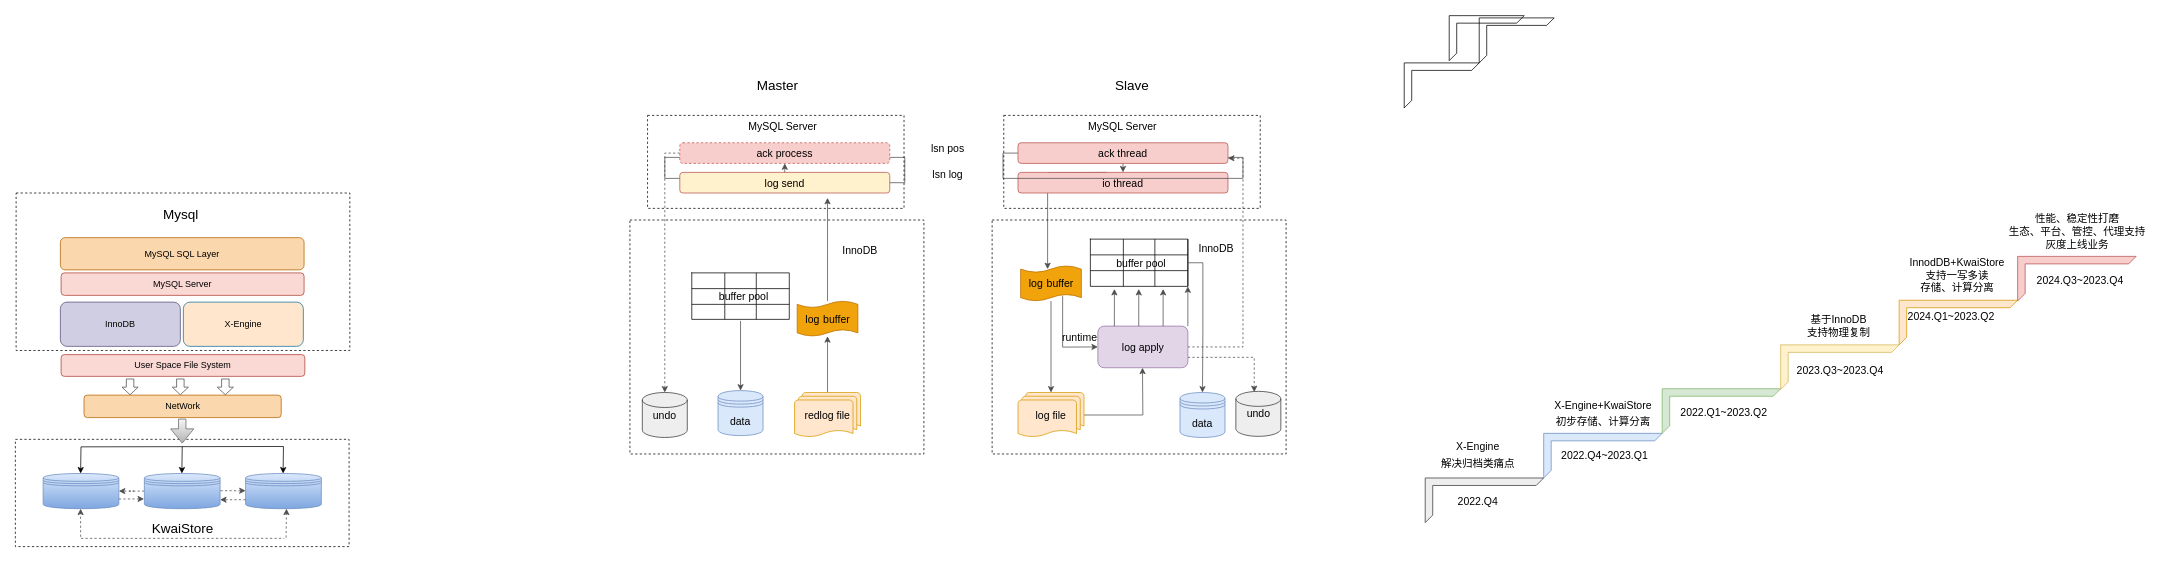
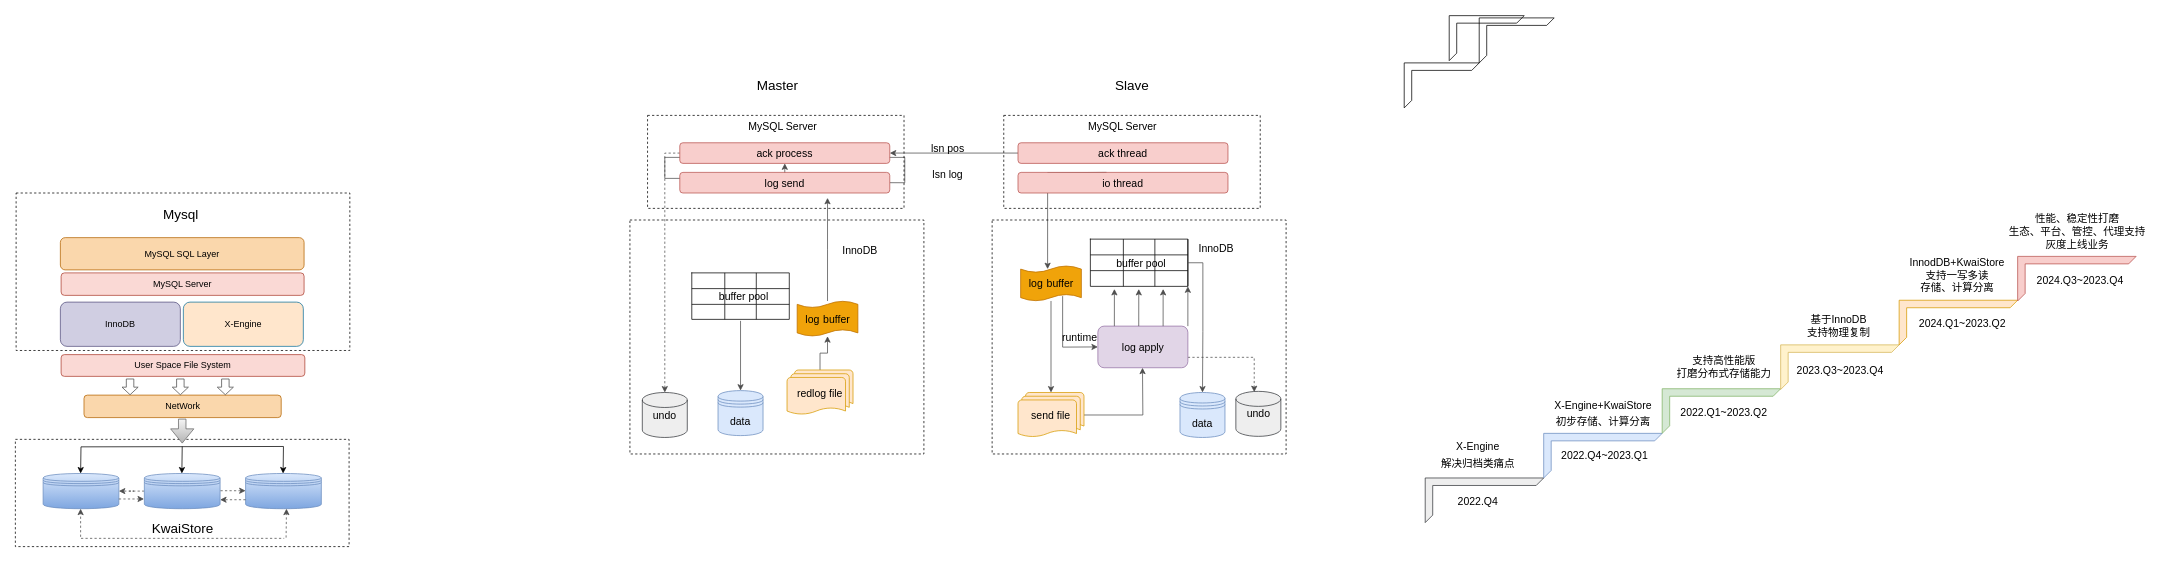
- <mxCell id="65" value="&lt;font style=&quot;font-size: 14px;&quot;&gt;ack process&lt;/font&gt;" style="rounded=1;whiteSpace=wrap;html=1;strokeWidth=1;fontSize=18;fillColor=#f8cecc;strokeColor=#b85450;dashed=1;" parent="1" vertex="1"><mxGeometry x="906" y="189.5" width="280" height="27.5" as="geometry" /></mxCell>
+ <mxCell id="65" value="&lt;font style=&quot;font-size: 14px;&quot;&gt;ack process&lt;/font&gt;" style="rounded=1;whiteSpace=wrap;html=1;strokeWidth=1;fontSize=18;fillColor=#f8cecc;strokeColor=#b85450;" parent="1" vertex="1"><mxGeometry x="906" y="189.5" width="280" height="27.5" as="geometry" /></mxCell>
- <mxCell id="60" style="edgeStyle=orthogonalEdgeStyle;rounded=0;orthogonalLoop=1;jettySize=auto;html=1;exitX=0;exitY=0.5;exitDx=0;exitDy=0;strokeColor=#4D4D4D;fontSize=14;" parent="1" source="61" target="59" edge="1"><mxGeometry relative="1" as="geometry" /></mxCell>
+ <mxCell id="60" style="edgeStyle=orthogonalEdgeStyle;rounded=0;orthogonalLoop=1;jettySize=auto;html=1;exitX=0;exitY=0.5;exitDx=0;exitDy=0;entryX=1;entryY=0.5;entryDx=0;entryDy=0;strokeColor=#4D4D4D;fontSize=14;" parent="1" source="61" target="65" edge="1"><mxGeometry relative="1" as="geometry" /></mxCell>
- <mxCell id="63" value="&lt;font style=&quot;font-size: 14px;&quot;&gt;log send&lt;/font&gt;" style="rounded=1;whiteSpace=wrap;html=1;strokeWidth=1;fontSize=18;fillColor=#fff2cc;strokeColor=#b85450;" parent="1" vertex="1"><mxGeometry x="906" y="229" width="280" height="27.5" as="geometry" /></mxCell>
+ <mxCell id="63" value="&lt;font style=&quot;font-size: 14px;&quot;&gt;log send&lt;/font&gt;" style="rounded=1;whiteSpace=wrap;html=1;strokeWidth=1;fontSize=18;fillColor=#f8cecc;strokeColor=#b85450;" parent="1" vertex="1"><mxGeometry x="906" y="229" width="280" height="27.5" as="geometry" /></mxCell>
- <mxCell id="67" style="edgeStyle=orthogonalEdgeStyle;rounded=0;orthogonalLoop=1;jettySize=auto;html=1;exitX=1;exitY=0.5;exitDx=0;exitDy=0;dashed=1;strokeColor=#4D4D4D;fontSize=14;entryX=1;entryY=0.75;entryDx=0;entryDy=0;" parent="1" source="69" target="61" edge="1"><mxGeometry relative="1" as="geometry"><mxPoint x="1765" y="214" as="targetPoint" /><Array as="points"><mxPoint x="1657" y="462" /><mxPoint x="1657" y="210" /></Array></mxGeometry></mxCell>
- <mxCell id="107" value="2024.Q1~2023.Q2" style="text;html=1;align=center;verticalAlign=middle;resizable=0;points=[];autosize=1;strokeColor=none;fillColor=none;fontSize=14;" parent="1" vertex="1"><mxGeometry x="2534" y="406" width="134" height="29" as="geometry" /></mxCell>
+ <mxCell id="107" value="2024.Q1~2023.Q2" style="text;html=1;align=center;verticalAlign=middle;resizable=0;points=[];autosize=1;strokeColor=none;fillColor=none;fontSize=14;" parent="1" vertex="1"><mxGeometry x="2549" y="416" width="134" height="29" as="geometry" /></mxCell>
+ <mxCell id="96" value="支持高性能版&lt;br&gt;打磨分布式存储能力" style="text;html=1;align=center;verticalAlign=middle;resizable=0;points=[];autosize=1;strokeColor=none;fillColor=none;fontSize=14;" parent="1" vertex="1"><mxGeometry x="2226" y="464.5" width="144" height="46" as="geometry" /></mxCell>
- <mxCell id="28" value="&lt;font style=&quot;font-size: 14px;&quot;&gt;redlog file&lt;/font&gt;" style="strokeWidth=1;html=1;shape=mxgraph.flowchart.multi-document;whiteSpace=wrap;fontSize=18;fillColor=#ffe6cc;strokeColor=#d79b00;align=center;" parent="1" vertex="1"><mxGeometry x="1059" y="522.5" width="88" height="60" as="geometry" /></mxCell>
+ <mxCell id="28" value="&lt;font style=&quot;font-size: 14px;&quot;&gt;redlog file&lt;/font&gt;" style="strokeWidth=1;html=1;shape=mxgraph.flowchart.multi-document;whiteSpace=wrap;fontSize=18;fillColor=#ffe6cc;strokeColor=#d79b00;align=center;" parent="1" vertex="1"><mxGeometry x="1049" y="492.5" width="88" height="60" as="geometry" /></mxCell>
- <mxCell id="30" value="&lt;font style=&quot;font-size: 14px;&quot;&gt;log file&lt;/font&gt;" style="strokeWidth=1;html=1;shape=mxgraph.flowchart.multi-document;whiteSpace=wrap;fontSize=18;fillColor=#ffe6cc;strokeColor=#d79b00;" parent="1" vertex="1"><mxGeometry x="1357" y="522.5" width="88" height="60" as="geometry" /></mxCell>
+ <mxCell id="30" value="&lt;font style=&quot;font-size: 14px;&quot;&gt;send file&lt;/font&gt;" style="strokeWidth=1;html=1;shape=mxgraph.flowchart.multi-document;whiteSpace=wrap;fontSize=18;fillColor=#ffe6cc;strokeColor=#d79b00;" parent="1" vertex="1"><mxGeometry x="1357" y="522.5" width="88" height="60" as="geometry" /></mxCell>
